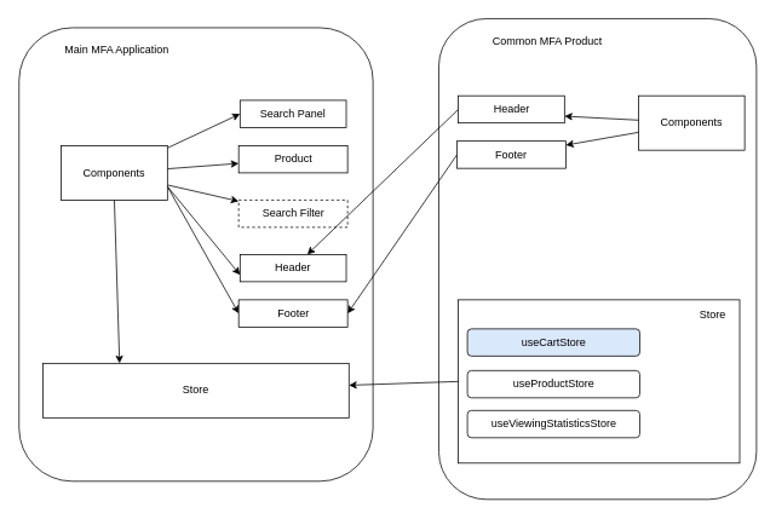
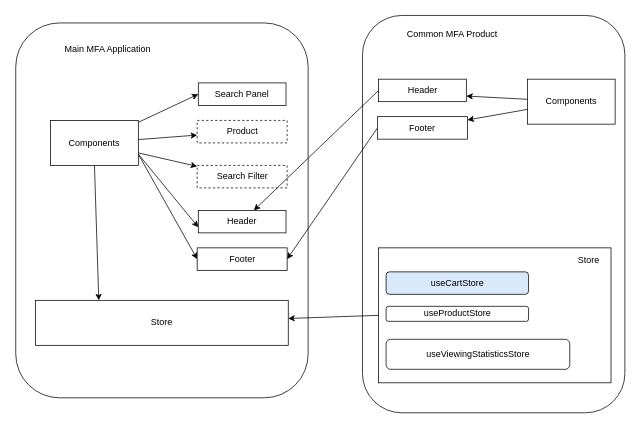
- <mxCell id="16" value="Main MFA Application&amp;nbsp;" style="text;html=1;strokeColor=none;fillColor=none;align=center;verticalAlign=middle;whiteSpace=wrap;rounded=0;" parent="1" vertex="1"><mxGeometry x="47" y="40" width="166" height="30" as="geometry" /></mxCell>
+ <mxCell id="16" value="Main MFA Application&amp;nbsp;" style="text;html=1;strokeColor=none;fillColor=none;align=center;verticalAlign=middle;whiteSpace=wrap;rounded=0;" parent="1" vertex="1"><mxGeometry x="62" y="50" width="166" height="30" as="geometry" /></mxCell>
- <mxCell id="13" value="Product" style="whiteSpace=wrap;html=1;rounded=0;" parent="1" vertex="1"><mxGeometry x="262.5" y="160" width="120" height="30" as="geometry" /></mxCell>
+ <mxCell id="13" value="Product" style="whiteSpace=wrap;html=1;rounded=0;dashed=1;" parent="1" vertex="1"><mxGeometry x="262.5" y="160" width="120" height="30" as="geometry" /></mxCell>
- <mxCell id="30" value="useProductStore" style="rounded=1;whiteSpace=wrap;html=1;" parent="1" vertex="1"><mxGeometry x="514.5" y="408" width="190" height="30" as="geometry" /></mxCell>
+ <mxCell id="30" value="useProductStore" style="rounded=1;whiteSpace=wrap;html=1;" parent="1" vertex="1"><mxGeometry x="514.5" y="408" width="190" height="20" as="geometry" /></mxCell>
- <mxCell id="31" value="useViewingStatisticsStore" style="rounded=1;whiteSpace=wrap;html=1;" parent="1" vertex="1"><mxGeometry x="514.5" y="452" width="190" height="30" as="geometry" /></mxCell>
+ <mxCell id="31" value="useViewingStatisticsStore" style="rounded=1;whiteSpace=wrap;html=1;" parent="1" vertex="1"><mxGeometry x="514.5" y="452" width="245" height="40" as="geometry" /></mxCell>
